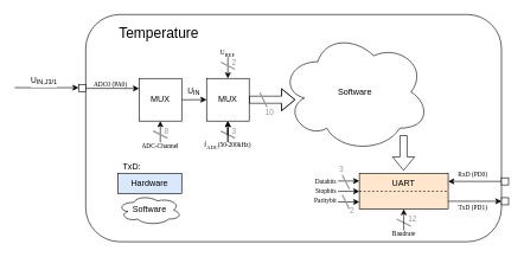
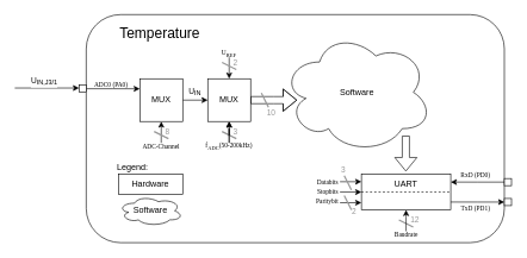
- <mxCell id="28" value="TxD:" style="text;html=1;strokeColor=none;fillColor=none;align=center;verticalAlign=middle;whiteSpace=wrap;rounded=0;" parent="1" vertex="1"><mxGeometry x="155" y="220" width="60" height="30" as="geometry" /></mxCell>
+ <mxCell id="28" value="Legend:" style="text;html=1;strokeColor=none;fillColor=none;align=center;verticalAlign=middle;whiteSpace=wrap;rounded=0;" parent="1" vertex="1"><mxGeometry x="155" y="220" width="60" height="30" as="geometry" /></mxCell>
- <mxCell id="29" value="Hardware" style="rounded=0;whiteSpace=wrap;html=1;fillColor=#dae8fc;" parent="1" vertex="1"><mxGeometry x="165" y="244" width="90" height="28" as="geometry" /></mxCell>
+ <mxCell id="29" value="Hardware" style="rounded=0;whiteSpace=wrap;html=1;" parent="1" vertex="1"><mxGeometry x="165" y="244" width="90" height="28" as="geometry" /></mxCell>
- <mxCell id="33" value="UART" style="rounded=0;whiteSpace=wrap;html=1;verticalAlign=top;fillColor=#ffe6cc;" vertex="1" parent="1"><mxGeometry x="505" y="244" width="125" height="50" as="geometry" /></mxCell>
+ <mxCell id="33" value="UART" style="rounded=0;whiteSpace=wrap;html=1;verticalAlign=top;" vertex="1" parent="1"><mxGeometry x="505" y="244" width="125" height="50" as="geometry" /></mxCell>
